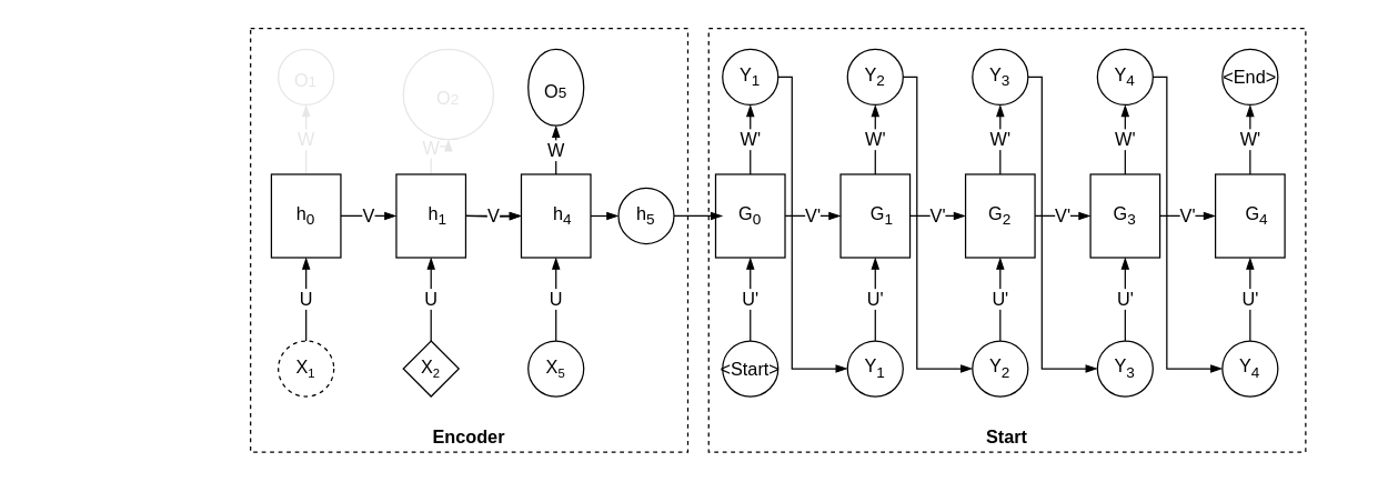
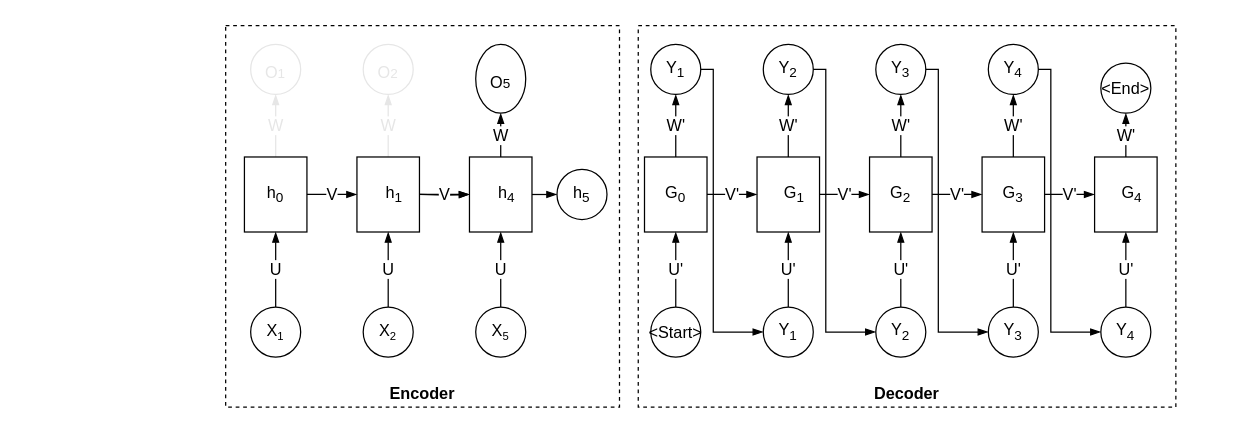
- <mxCell id="67" value="&lt;font color=&quot;#000000&quot;&gt;&lt;span style=&quot;font-weight: 400&quot;&gt;&amp;lt;End&amp;gt;&lt;/span&gt;&lt;/font&gt;" style="ellipse;whiteSpace=wrap;html=1;aspect=fixed;fillColor=none;fontSize=13;strokeWidth=1;fontColor=#007FFF;fontStyle=1" vertex="1" parent="29"><mxGeometry x="365" width="40" height="40" as="geometry" /></mxCell>
+ <mxCell id="67" value="&lt;font color=&quot;#000000&quot;&gt;&lt;span style=&quot;font-weight: 400&quot;&gt;&amp;lt;End&amp;gt;&lt;/span&gt;&lt;/font&gt;" style="ellipse;whiteSpace=wrap;html=1;aspect=fixed;fillColor=none;fontSize=13;strokeWidth=1;fontColor=#007FFF;fontStyle=1" vertex="1" parent="29"><mxGeometry x="365" y="15" width="40" height="40" as="geometry" /></mxCell>
- <mxCell id="27" value="&lt;sub&gt;&lt;span style=&quot;font-size: 13px&quot;&gt;O&lt;/span&gt;&lt;span style=&quot;font-size: 10.833px&quot;&gt;2&lt;/span&gt;&lt;/sub&gt;" style="ellipse;whiteSpace=wrap;html=1;aspect=fixed;fillColor=none;fontSize=13;labelBackgroundColor=#ffffff;strokeColor=#E6E6E6;fontColor=#E6E6E6;" parent="1" vertex="1"><mxGeometry x="290" y="35" width="65" height="65" as="geometry" /></mxCell>
+ <mxCell id="27" value="&lt;sub&gt;&lt;span style=&quot;font-size: 13px&quot;&gt;O&lt;/span&gt;&lt;span style=&quot;font-size: 10.833px&quot;&gt;2&lt;/span&gt;&lt;/sub&gt;" style="ellipse;whiteSpace=wrap;html=1;aspect=fixed;fillColor=none;fontSize=13;labelBackgroundColor=#ffffff;strokeColor=#E6E6E6;fontColor=#E6E6E6;" parent="1" vertex="1"><mxGeometry x="290" y="35" width="40" height="40" as="geometry" /></mxCell>
- <mxCell id="24" style="edgeStyle=orthogonalEdgeStyle;rounded=0;orthogonalLoop=1;jettySize=auto;html=1;entryX=0;entryY=0.5;entryDx=0;entryDy=0;labelBackgroundColor=#ffffff;endArrow=blockThin;endFill=1;strokeColor=#000000;fontSize=13;fontColor=#000000;" edge="1" parent="1" source="25" target="50"><mxGeometry relative="1" as="geometry" /></mxCell>
- <mxCell id="17" value="X&lt;span style=&quot;font-size: 10.833px&quot;&gt;&lt;sub&gt;1&lt;/sub&gt;&lt;/span&gt;" style="ellipse;whiteSpace=wrap;html=1;aspect=fixed;fillColor=none;fontSize=13;dashed=1;" parent="16" vertex="1"><mxGeometry x="180" width="40" height="40" as="geometry" /></mxCell>
+ <mxCell id="17" value="X&lt;span style=&quot;font-size: 10.833px&quot;&gt;&lt;sub&gt;1&lt;/sub&gt;&lt;/span&gt;" style="ellipse;whiteSpace=wrap;html=1;aspect=fixed;fillColor=none;fontSize=13;" parent="16" vertex="1"><mxGeometry x="180" width="40" height="40" as="geometry" /></mxCell>
- <mxCell id="18" value="X&lt;span style=&quot;font-size: 10.833px&quot;&gt;&lt;sub&gt;2&lt;/sub&gt;&lt;/span&gt;" style="rhombus;whiteSpace=wrap;html=1;aspect=fixed;fillColor=none;fontSize=13;" parent="16" vertex="1"><mxGeometry x="270" width="40" height="40" as="geometry" /></mxCell>
+ <mxCell id="18" value="X&lt;span style=&quot;font-size: 10.833px&quot;&gt;&lt;sub&gt;2&lt;/sub&gt;&lt;/span&gt;" style="ellipse;whiteSpace=wrap;html=1;aspect=fixed;fillColor=none;fontSize=13;" parent="16" vertex="1"><mxGeometry x="270" width="40" height="40" as="geometry" /></mxCell>
- <mxCell id="2" value="&lt;b&gt;Start&lt;/b&gt;" style="rounded=0;whiteSpace=wrap;html=1;shadow=0;labelBackgroundColor=#ffffff;strokeColor=#000000;strokeWidth=1;fillColor=none;fontSize=13;fontColor=#000000;verticalAlign=bottom;dashed=1;" vertex="1" parent="1"><mxGeometry x="510" y="20" width="430" height="305" as="geometry" /></mxCell>
+ <mxCell id="2" value="&lt;b&gt;Decoder&lt;/b&gt;" style="rounded=0;whiteSpace=wrap;html=1;shadow=0;labelBackgroundColor=#ffffff;strokeColor=#000000;strokeWidth=1;fillColor=none;fontSize=13;fontColor=#000000;verticalAlign=bottom;dashed=1;" vertex="1" parent="1"><mxGeometry x="510" y="20" width="430" height="305" as="geometry" /></mxCell>
